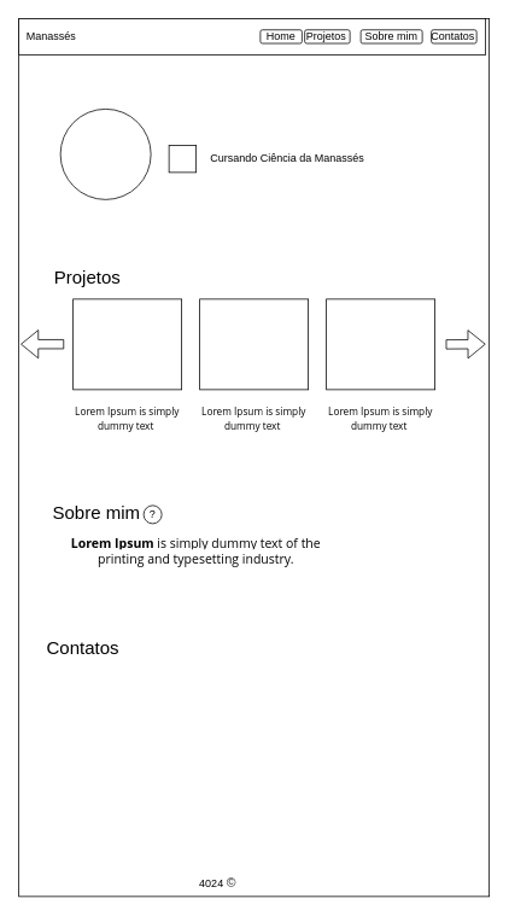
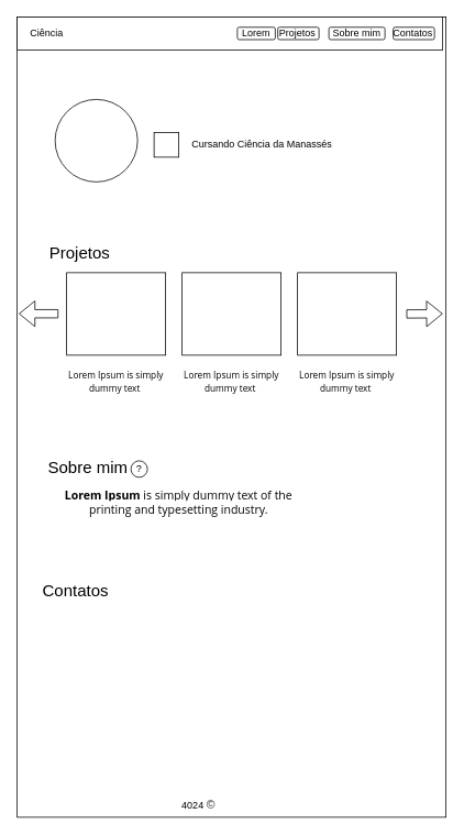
- <mxCell id="9" value="Manassés" style="text;html=1;align=center;verticalAlign=middle;whiteSpace=wrap;rounded=0;" parent="1" vertex="1"><mxGeometry x="26" y="25" width="60" height="30" as="geometry" /></mxCell>
+ <mxCell id="9" value="Ciência" style="text;html=1;align=center;verticalAlign=middle;whiteSpace=wrap;rounded=0;" parent="1" vertex="1"><mxGeometry x="26" y="25" width="60" height="30" as="geometry" /></mxCell>
- <mxCell id="12" value="Home" style="text;html=1;align=center;verticalAlign=middle;whiteSpace=wrap;rounded=0;" parent="1" vertex="1"><mxGeometry x="280" y="25" width="60" height="30" as="geometry" /></mxCell>
+ <mxCell id="12" value="Lorem" style="text;html=1;align=center;verticalAlign=middle;whiteSpace=wrap;rounded=0;" parent="1" vertex="1"><mxGeometry x="280" y="25" width="60" height="30" as="geometry" /></mxCell>
